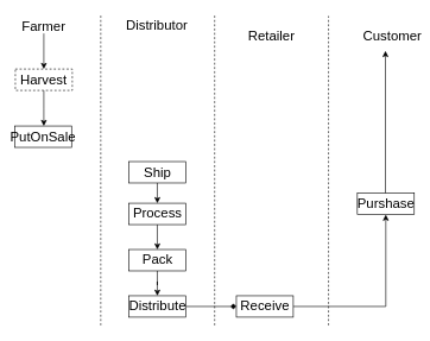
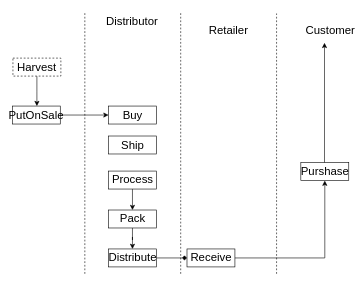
- <mxCell id="3" value="Farmer" style="text;html=1;strokeColor=none;fillColor=none;align=center;verticalAlign=middle;whiteSpace=wrap;rounded=0;fontSize=19;" parent="1" vertex="1"><mxGeometry x="41" y="26.5" width="40" height="20" as="geometry" /></mxCell>
- <mxCell id="2" value="" style="edgeStyle=orthogonalEdgeStyle;rounded=0;orthogonalLoop=1;jettySize=auto;html=1;fontSize=19;" parent="1" source="3" target="7" edge="1"><mxGeometry relative="1" as="geometry" /></mxCell>
+ <mxCell id="12" style="edgeStyle=orthogonalEdgeStyle;rounded=0;orthogonalLoop=1;jettySize=auto;html=1;exitX=1;exitY=0.5;exitDx=0;exitDy=0;entryX=0;entryY=0.5;entryDx=0;entryDy=0;fontSize=19;" edge="1" parent="1" source="13" target="16"><mxGeometry relative="1" as="geometry" /></mxCell>
+ <mxCell id="16" value="Buy" style="rounded=0;whiteSpace=wrap;html=1;fontSize=19;" vertex="1" parent="1"><mxGeometry x="180.5" y="176.5" width="80" height="30" as="geometry" /></mxCell>
- <mxCell id="14" style="edgeStyle=orthogonalEdgeStyle;rounded=0;orthogonalLoop=1;jettySize=auto;html=1;exitX=0.5;exitY=1;exitDx=0;exitDy=0;entryX=0.5;entryY=0;entryDx=0;entryDy=0;fontSize=19;" edge="1" parent="1" source="15" target="22"><mxGeometry relative="1" as="geometry" /></mxCell>
- <mxCell id="18" value="Receive" style="rounded=0;whiteSpace=wrap;html=1;fontSize=19;" parent="1" vertex="1"><mxGeometry x="331.5" y="415" width="80" height="30" as="geometry" /></mxCell>
+ <mxCell id="18" value="Receive" style="rounded=0;whiteSpace=wrap;html=1;fontSize=19;" parent="1" vertex="1"><mxGeometry x="311.5" y="415" width="80" height="30" as="geometry" /></mxCell>
